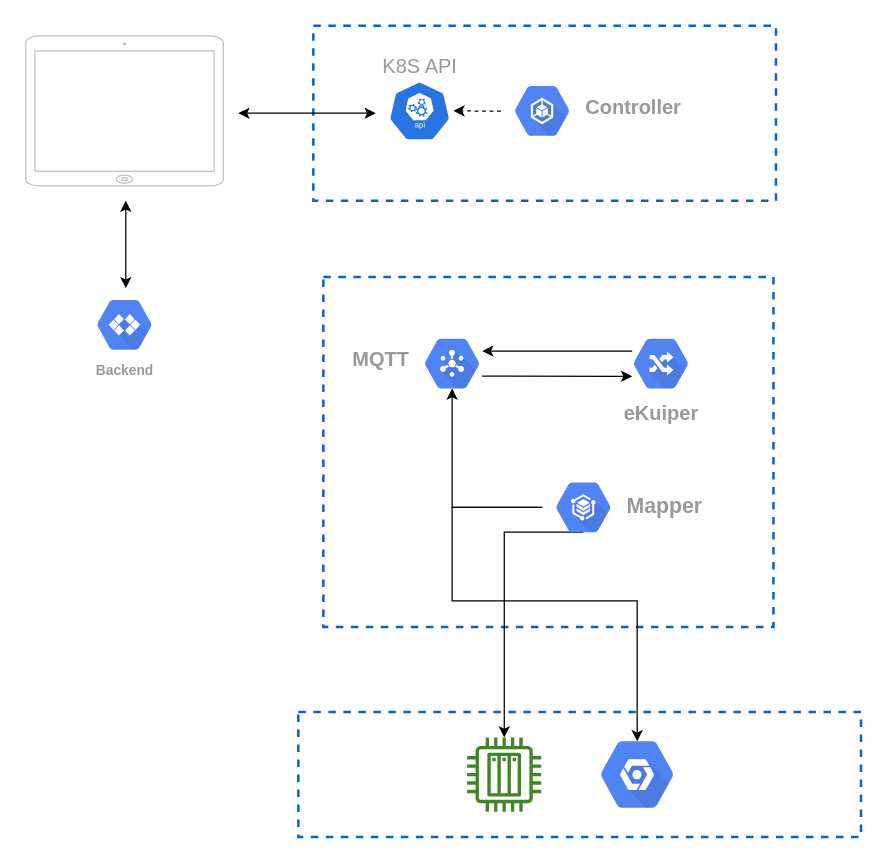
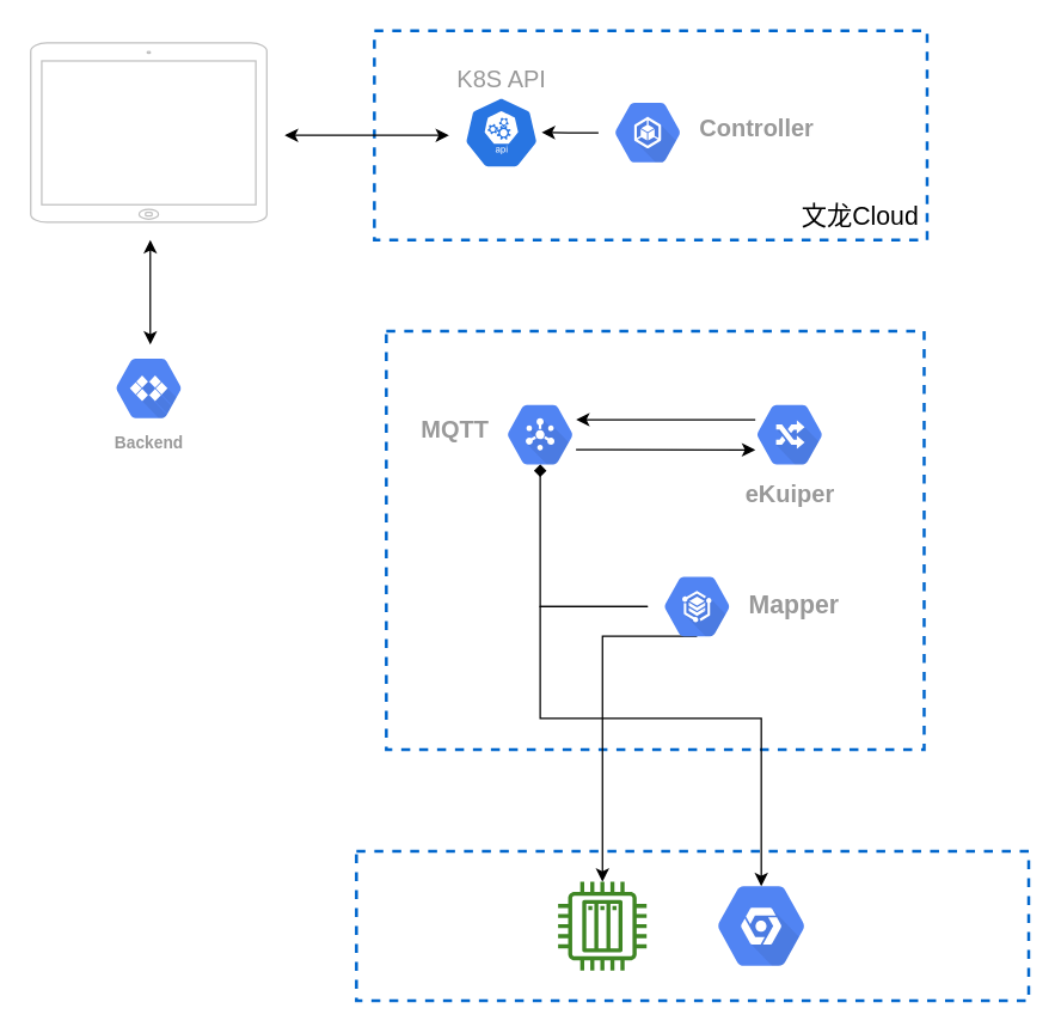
- <mxCell id="16" style="edgeStyle=orthogonalEdgeStyle;rounded=0;orthogonalLoop=1;jettySize=auto;html=1;entryX=1.04;entryY=0.495;entryDx=0;entryDy=0;entryPerimeter=0;fontSize=16;dashed=1;" edge="1" parent="1" source="17" target="14"><mxGeometry relative="1" as="geometry" /></mxCell>
+ <mxCell id="16" style="edgeStyle=orthogonalEdgeStyle;rounded=0;orthogonalLoop=1;jettySize=auto;html=1;entryX=1.04;entryY=0.495;entryDx=0;entryDy=0;entryPerimeter=0;fontSize=16;" edge="1" parent="1" source="17" target="14"><mxGeometry relative="1" as="geometry" /></mxCell>
+ <mxCell id="22" value="文龙Cloud" style="text;html=1;resizable=0;autosize=1;align=center;verticalAlign=middle;points=[];fillColor=none;strokeColor=none;rounded=0;dashed=1;fontSize=17;" vertex="1" parent="1"><mxGeometry x="530" y="130" width="90" height="30" as="geometry" /></mxCell>
- <mxCell id="7" style="edgeStyle=orthogonalEdgeStyle;rounded=0;orthogonalLoop=1;jettySize=auto;html=1;entryX=0.5;entryY=0.84;entryDx=0;entryDy=0;entryPerimeter=0;" edge="1" parent="1" source="10" target="5"><mxGeometry relative="1" as="geometry" /></mxCell>
+ <mxCell id="7" style="edgeStyle=orthogonalEdgeStyle;rounded=0;orthogonalLoop=1;jettySize=auto;html=1;entryX=0.5;entryY=0.84;entryDx=0;entryDy=0;entryPerimeter=0;endArrow=diamond;" edge="1" parent="1" source="10" target="5"><mxGeometry relative="1" as="geometry" /></mxCell>
